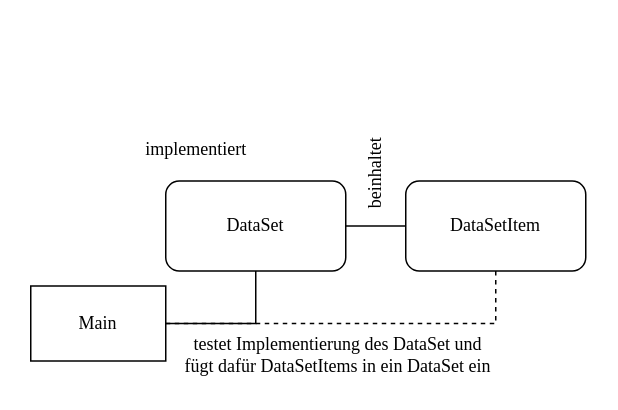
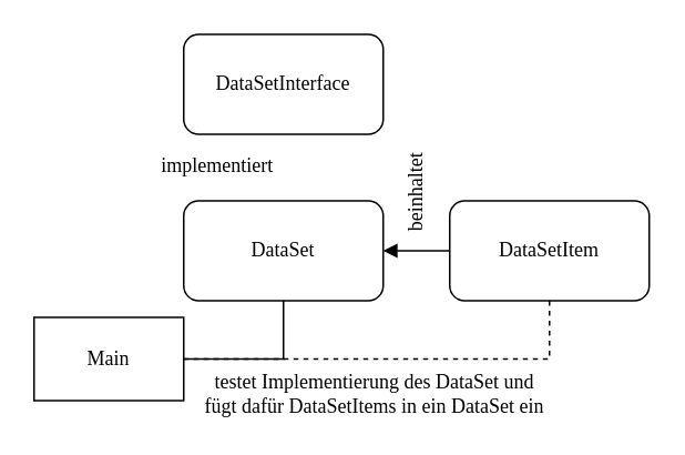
+ <mxCell id="2" value="DataSetInterface" style="rounded=1;whiteSpace=wrap;html=1;fontFamily=Times New Roman;" vertex="1" parent="1"><mxGeometry x="110" y="20" width="120" height="60" as="geometry" /></mxCell>
- <mxCell id="6" value="" style="endArrow=none;html=1;rounded=0;fontFamily=Times New Roman;entryX=1;entryY=0.5;entryDx=0;entryDy=0;" edge="1" parent="1" source="5" target="3"><mxGeometry width="50" height="50" relative="1" as="geometry"><mxPoint x="320" y="220" as="sourcePoint" /><mxPoint x="370" y="170" as="targetPoint" /></mxGeometry></mxCell>
+ <mxCell id="6" value="" style="endArrow=block;html=1;rounded=0;fontFamily=Times New Roman;entryX=1;entryY=0.5;entryDx=0;entryDy=0;" edge="1" parent="1" source="5" target="3"><mxGeometry width="50" height="50" relative="1" as="geometry"><mxPoint x="320" y="220" as="sourcePoint" /><mxPoint x="370" y="170" as="targetPoint" /></mxGeometry></mxCell>
